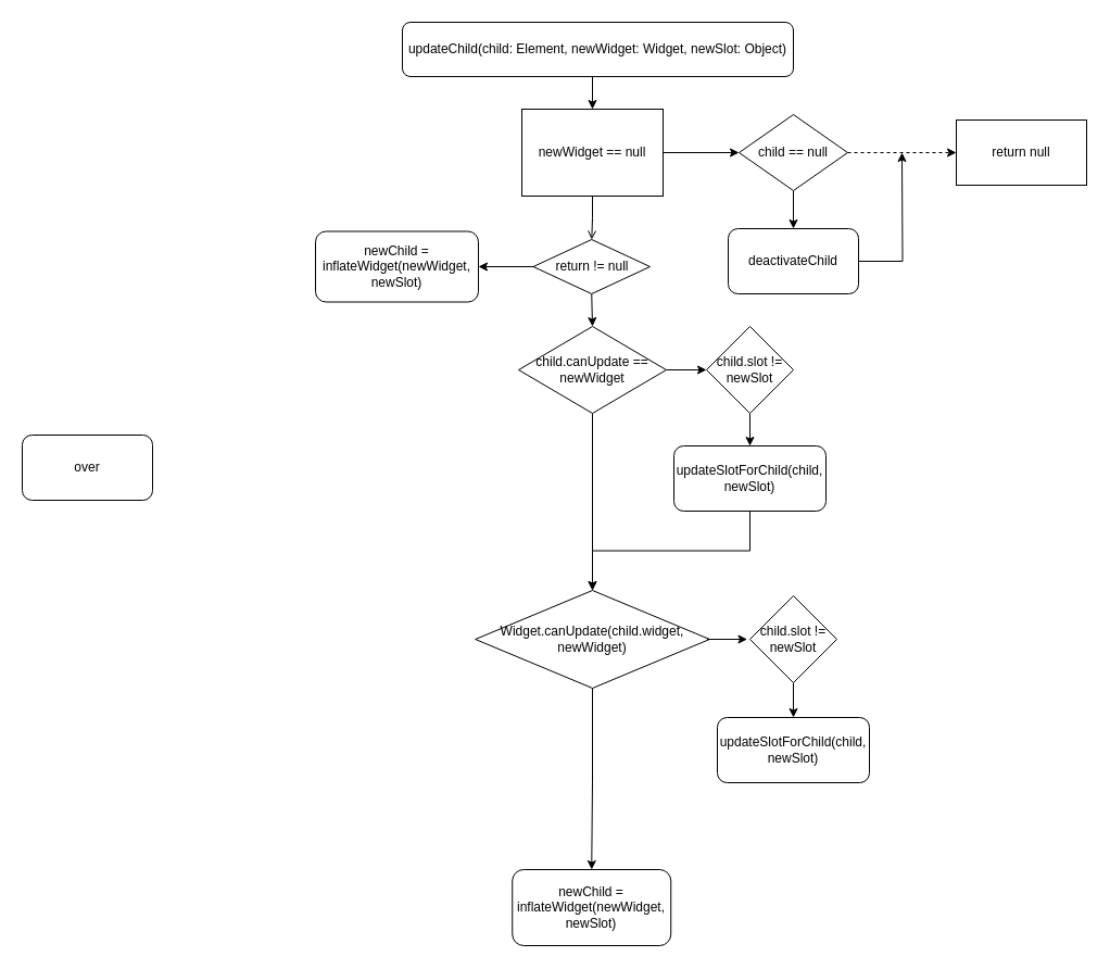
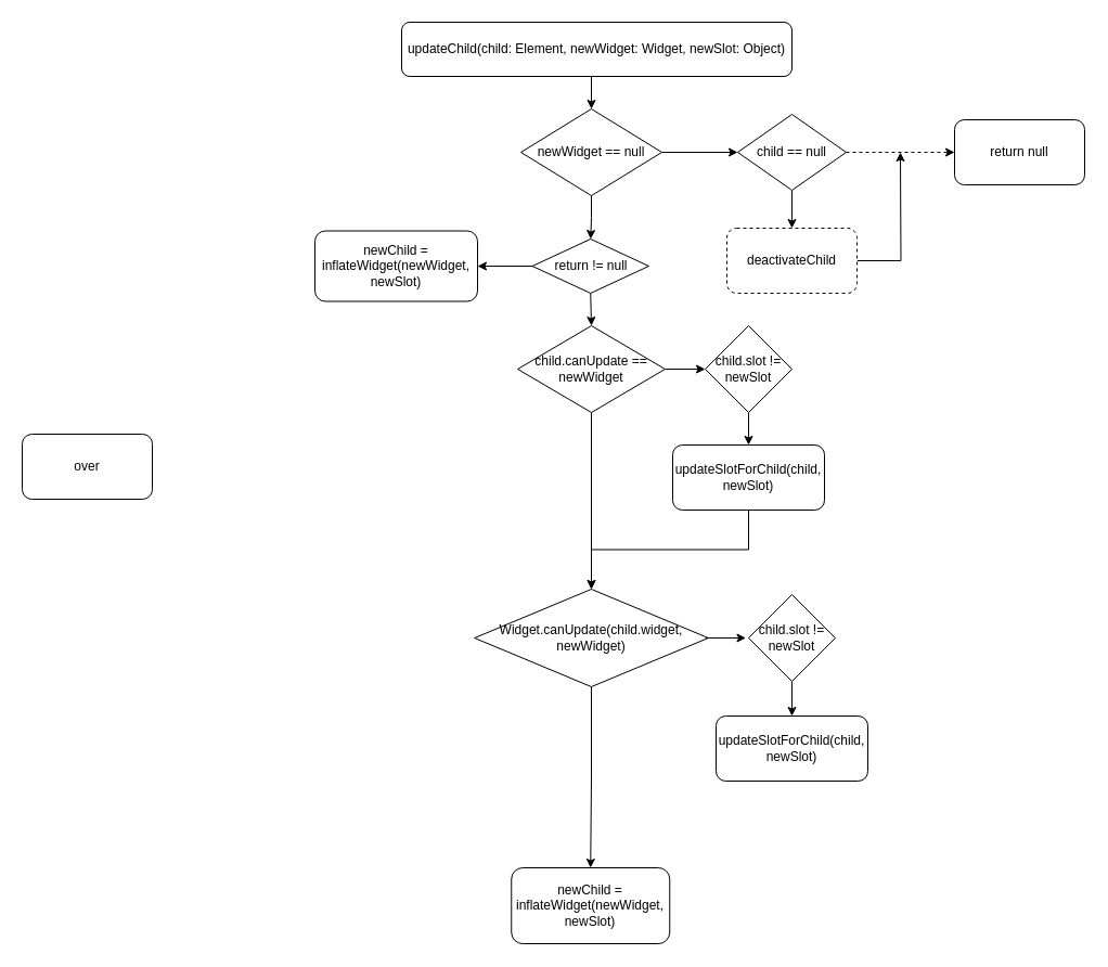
- <mxCell id="6" value="newWidget == null" style="whiteSpace=wrap;html=1;rounded=0;" vertex="1" parent="1"><mxGeometry x="480" y="100" width="130" height="80" as="geometry" /></mxCell>
+ <mxCell id="6" value="newWidget == null" style="rhombus;whiteSpace=wrap;html=1;" vertex="1" parent="1"><mxGeometry x="480" y="100" width="130" height="80" as="geometry" /></mxCell>
- <mxCell id="12" value="return null" style="whiteSpace=wrap;html=1;rounded=0;" vertex="1" parent="1"><mxGeometry x="880" y="110" width="120" height="60" as="geometry" /></mxCell>
+ <mxCell id="12" value="return null" style="rounded=1;whiteSpace=wrap;html=1;" vertex="1" parent="1"><mxGeometry x="880" y="110" width="120" height="60" as="geometry" /></mxCell>
- <mxCell id="5" style="edgeStyle=orthogonalEdgeStyle;rounded=0;orthogonalLoop=1;jettySize=auto;html=1;exitX=0.5;exitY=1;exitDx=0;exitDy=0;endArrow=open;" edge="1" parent="1" source="6" target="15"><mxGeometry relative="1" as="geometry" /></mxCell>
+ <mxCell id="5" style="edgeStyle=orthogonalEdgeStyle;rounded=0;orthogonalLoop=1;jettySize=auto;html=1;exitX=0.5;exitY=1;exitDx=0;exitDy=0;" edge="1" parent="1" source="6" target="15"><mxGeometry relative="1" as="geometry" /></mxCell>
- <mxCell id="11" value="deactivateChild" style="rounded=1;whiteSpace=wrap;html=1;" vertex="1" parent="1"><mxGeometry x="670" y="210" width="120" height="60" as="geometry" /></mxCell>
+ <mxCell id="11" value="deactivateChild" style="rounded=1;whiteSpace=wrap;html=1;dashed=1;" vertex="1" parent="1"><mxGeometry x="670" y="210" width="120" height="60" as="geometry" /></mxCell>
